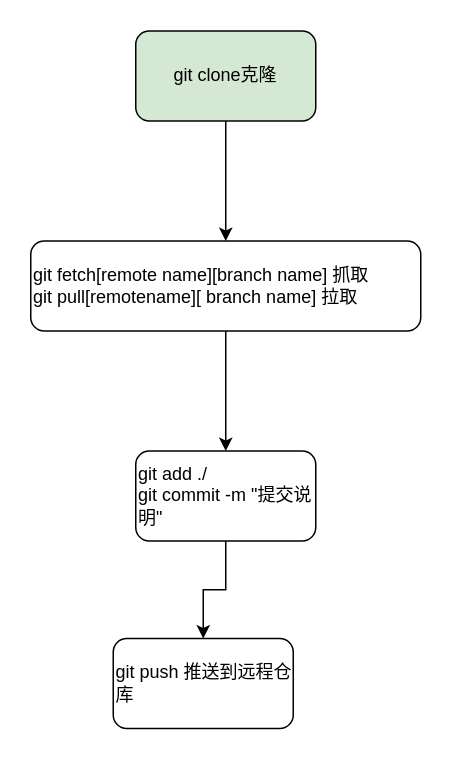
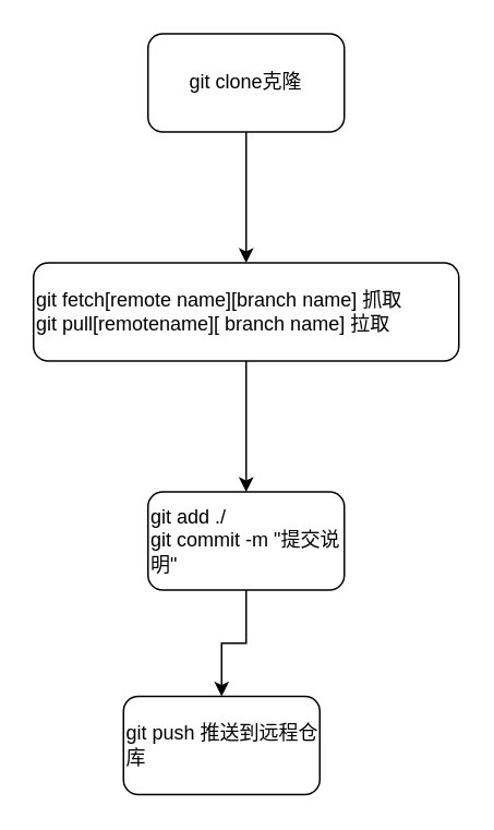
- <mxCell id="3" value="git clone克隆" style="rounded=1;whiteSpace=wrap;html=1;fillColor=#d5e8d4;" vertex="1" parent="1"><mxGeometry x="90" y="20" width="120" height="60" as="geometry" /></mxCell>
+ <mxCell id="3" value="git clone克隆" style="rounded=1;whiteSpace=wrap;html=1;" vertex="1" parent="1"><mxGeometry x="90" y="20" width="120" height="60" as="geometry" /></mxCell>
